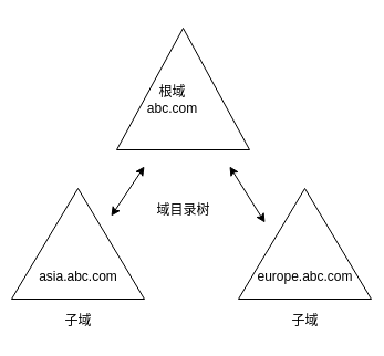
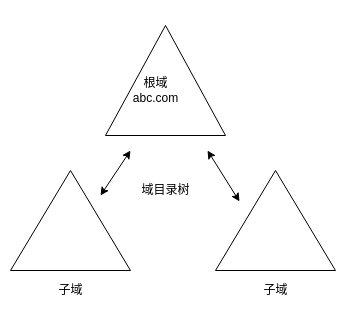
- <mxCell id="6" value="asia.abc.com" style="text;html=1;align=center;verticalAlign=middle;resizable=0;points=[];autosize=1;" parent="1" vertex="1"><mxGeometry x="25" y="240" width="90" height="20" as="geometry" /></mxCell>
- <mxCell id="8" value="europe.abc.com" style="text;html=1;align=center;verticalAlign=middle;resizable=0;points=[];autosize=1;" parent="1" vertex="1"><mxGeometry x="225" y="240" width="100" height="20" as="geometry" /></mxCell>
